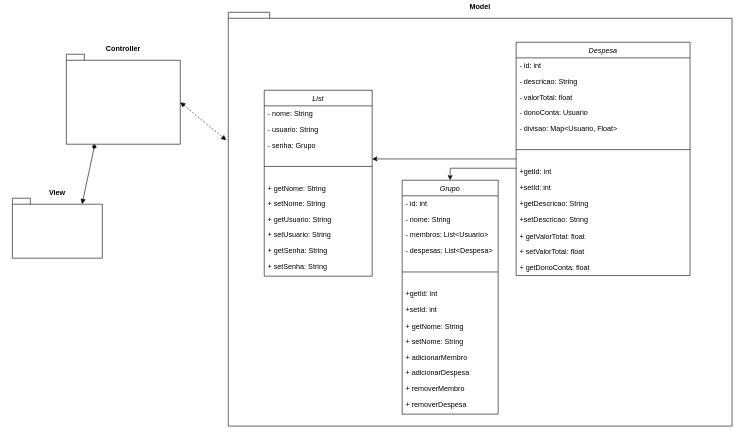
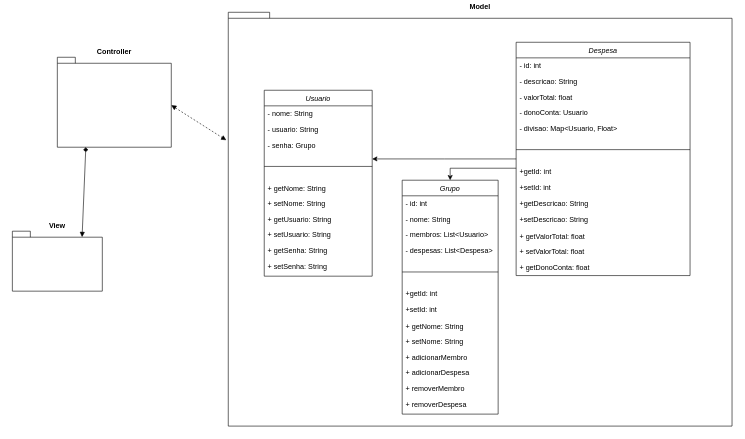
- <mxCell id="32" value="List" style="swimlane;fontStyle=2;align=center;verticalAlign=top;childLayout=stackLayout;horizontal=1;startSize=26;horizontalStack=0;resizeParent=1;resizeLast=0;collapsible=1;marginBottom=0;rounded=0;shadow=0;strokeWidth=1;" vertex="1" parent="1"><mxGeometry x="440" y="150" width="180" height="310" as="geometry"><mxRectangle x="230" y="140" width="160" height="26" as="alternateBounds" /></mxGeometry></mxCell>
+ <mxCell id="32" value="Usuario" style="swimlane;fontStyle=2;align=center;verticalAlign=top;childLayout=stackLayout;horizontal=1;startSize=26;horizontalStack=0;resizeParent=1;resizeLast=0;collapsible=1;marginBottom=0;rounded=0;shadow=0;strokeWidth=1;" vertex="1" parent="1"><mxGeometry x="440" y="150" width="180" height="310" as="geometry"><mxRectangle x="230" y="140" width="160" height="26" as="alternateBounds" /></mxGeometry></mxCell>
- <mxCell id="44" value="Controller" style="shape=folder;fontStyle=1;spacingTop=10;tabWidth=30;tabHeight=10;tabPosition=left;html=1;whiteSpace=wrap;horizontal=1;labelPosition=center;verticalLabelPosition=top;align=center;verticalAlign=bottom;" vertex="1" parent="1"><mxGeometry x="110" y="90" width="190" height="150" as="geometry" /></mxCell>
+ <mxCell id="44" value="Controller" style="shape=folder;fontStyle=1;spacingTop=10;tabWidth=30;tabHeight=10;tabPosition=left;html=1;whiteSpace=wrap;horizontal=1;labelPosition=center;verticalLabelPosition=top;align=center;verticalAlign=bottom;" vertex="1" parent="1"><mxGeometry x="95" y="95" width="190" height="150" as="geometry" /></mxCell>
- <mxCell id="45" value="View" style="shape=folder;fontStyle=1;spacingTop=10;tabWidth=30;tabHeight=10;tabPosition=left;html=1;whiteSpace=wrap;horizontal=1;labelPosition=center;verticalLabelPosition=top;align=center;verticalAlign=bottom;" vertex="1" parent="1"><mxGeometry x="20" y="330" width="150" height="100" as="geometry" /></mxCell>
+ <mxCell id="45" value="View" style="shape=folder;fontStyle=1;spacingTop=10;tabWidth=30;tabHeight=10;tabPosition=left;html=1;whiteSpace=wrap;horizontal=1;labelPosition=center;verticalLabelPosition=top;align=center;verticalAlign=bottom;" vertex="1" parent="1"><mxGeometry x="20" y="385" width="150" height="100" as="geometry" /></mxCell>
